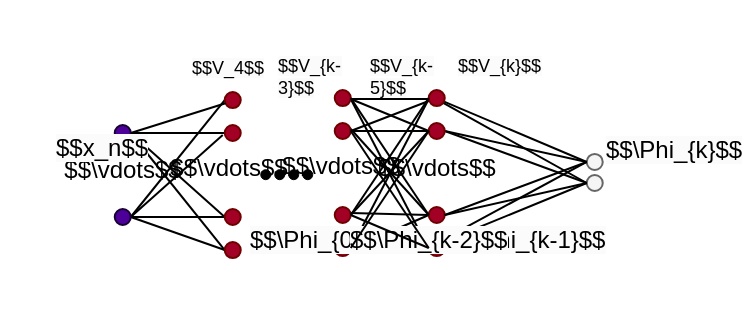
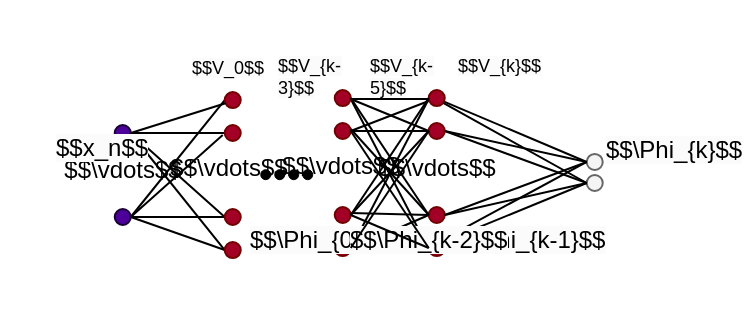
- <mxCell id="49" value="&lt;span style=&quot;color: rgb(0, 0, 0); font-family: Helvetica; font-size: 9px; font-style: normal; font-variant-ligatures: normal; font-variant-caps: normal; font-weight: 400; letter-spacing: normal; orphans: 2; text-align: center; text-indent: 0px; text-transform: none; widows: 2; word-spacing: 0px; -webkit-text-stroke-width: 0px; background-color: rgb(251, 251, 251); text-decoration-thickness: initial; text-decoration-style: initial; text-decoration-color: initial; float: none; display: inline !important;&quot;&gt;$$V_4$$&lt;/span&gt;" style="text;whiteSpace=wrap;html=1;fontSize=9;" parent="1" vertex="1"><mxGeometry x="93.87" y="21.79" width="50" height="50" as="geometry" /></mxCell>
+ <mxCell id="49" value="&lt;span style=&quot;color: rgb(0, 0, 0); font-family: Helvetica; font-size: 9px; font-style: normal; font-variant-ligatures: normal; font-variant-caps: normal; font-weight: 400; letter-spacing: normal; orphans: 2; text-align: center; text-indent: 0px; text-transform: none; widows: 2; word-spacing: 0px; -webkit-text-stroke-width: 0px; background-color: rgb(251, 251, 251); text-decoration-thickness: initial; text-decoration-style: initial; text-decoration-color: initial; float: none; display: inline !important;&quot;&gt;$$V_0$$&lt;/span&gt;" style="text;whiteSpace=wrap;html=1;fontSize=9;" parent="1" vertex="1"><mxGeometry x="93.87" y="21.79" width="50" height="50" as="geometry" /></mxCell>
